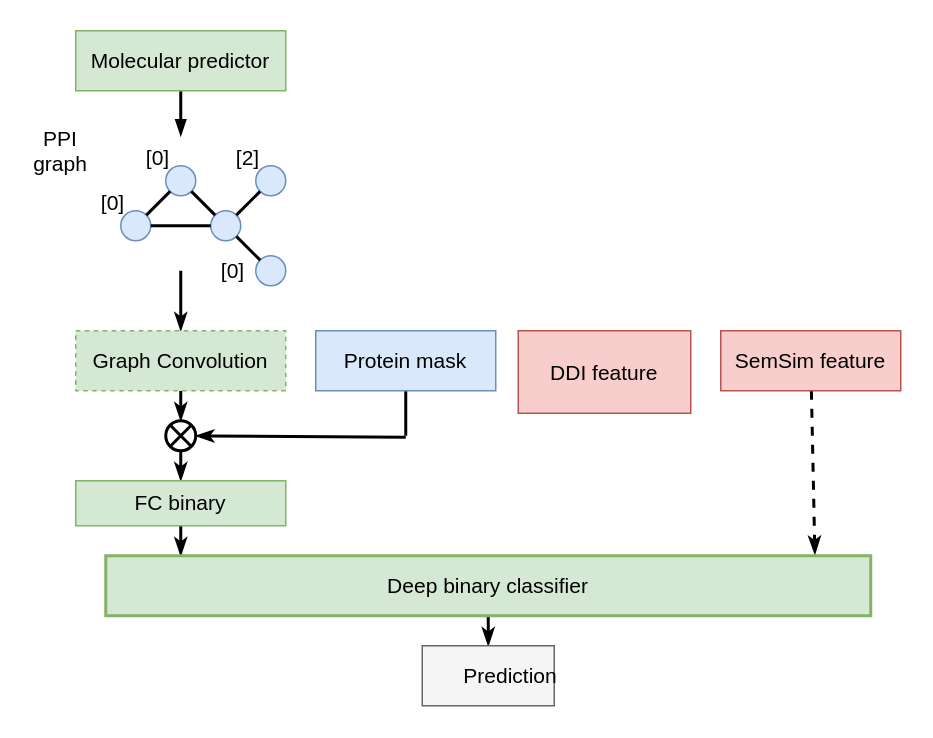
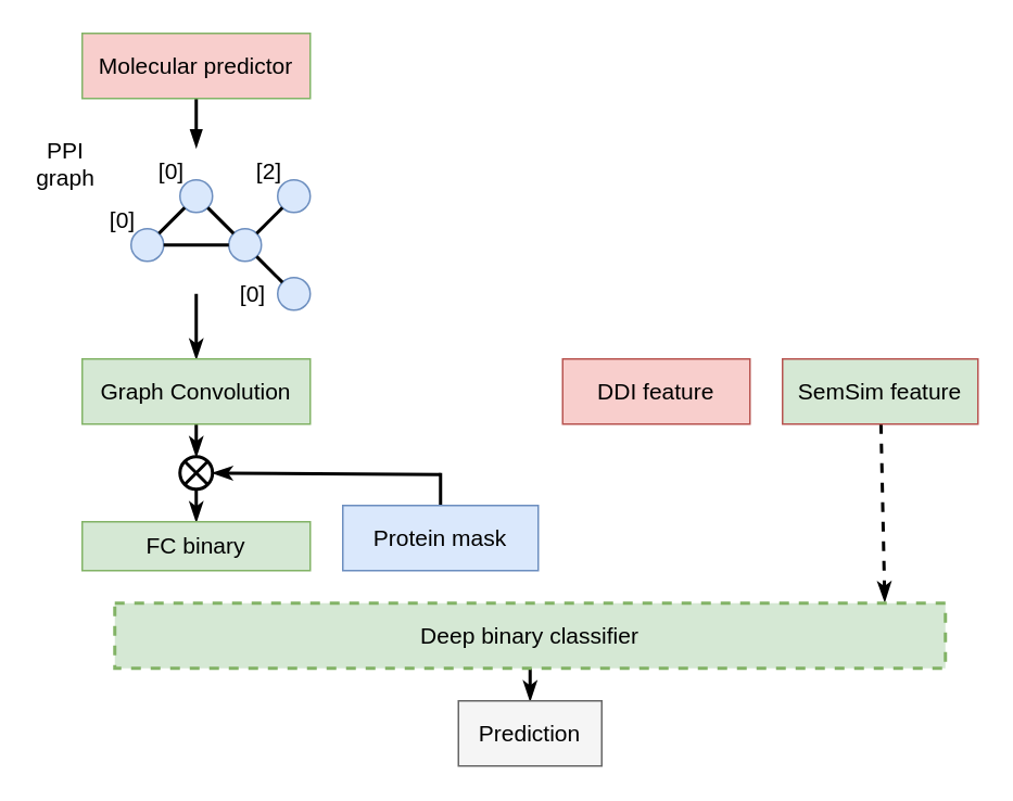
- <mxCell id="13" value="&lt;div style=&quot;font-size: 14px&quot;&gt;Molecular predictor&lt;/div&gt;" style="rounded=0;whiteSpace=wrap;html=1;fillColor=#d5e8d4;strokeColor=#82b366;" vertex="1" parent="1"><mxGeometry x="50" y="20" width="140" height="40" as="geometry" /></mxCell>
+ <mxCell id="13" value="&lt;div style=&quot;font-size: 14px&quot;&gt;Molecular predictor&lt;/div&gt;" style="rounded=0;whiteSpace=wrap;html=1;fillColor=#f8cecc;strokeColor=#82b366;" vertex="1" parent="1"><mxGeometry x="50" y="20" width="140" height="40" as="geometry" /></mxCell>
- <mxCell id="20" value="&lt;font style=&quot;font-size: 14px&quot;&gt;Graph Convolution&lt;/font&gt;" style="rounded=0;whiteSpace=wrap;html=1;fillColor=#d5e8d4;strokeColor=#82b366;dashed=1;" vertex="1" parent="1"><mxGeometry x="50" y="220" width="140" height="40" as="geometry" /></mxCell>
+ <mxCell id="20" value="&lt;font style=&quot;font-size: 14px&quot;&gt;Graph Convolution&lt;/font&gt;" style="rounded=0;whiteSpace=wrap;html=1;fillColor=#d5e8d4;strokeColor=#82b366;" vertex="1" parent="1"><mxGeometry x="50" y="220" width="140" height="40" as="geometry" /></mxCell>
- <mxCell id="24" value="&lt;font style=&quot;font-size: 14px&quot;&gt;Protein mask&lt;/font&gt;" style="rounded=0;whiteSpace=wrap;html=1;fillColor=#dae8fc;strokeColor=#6c8ebf;" vertex="1" parent="1"><mxGeometry x="210" y="220" width="120" height="40" as="geometry" /></mxCell>
+ <mxCell id="24" value="&lt;font style=&quot;font-size: 14px&quot;&gt;Protein mask&lt;/font&gt;" style="rounded=0;whiteSpace=wrap;html=1;fillColor=#dae8fc;strokeColor=#6c8ebf;" vertex="1" parent="1"><mxGeometry x="210" y="310" width="120" height="40" as="geometry" /></mxCell>
- <mxCell id="31" value="&lt;font style=&quot;font-size: 14px&quot;&gt;SemSim feature&lt;/font&gt;" style="rounded=0;whiteSpace=wrap;html=1;fillColor=#f8cecc;strokeColor=#b85450;" vertex="1" parent="1"><mxGeometry x="480" y="220" width="120" height="40" as="geometry" /></mxCell>
+ <mxCell id="31" value="&lt;font style=&quot;font-size: 14px&quot;&gt;SemSim feature&lt;/font&gt;" style="rounded=0;whiteSpace=wrap;html=1;fillColor=#d5e8d4;strokeColor=#b85450;" vertex="1" parent="1"><mxGeometry x="480" y="220" width="120" height="40" as="geometry" /></mxCell>
- <mxCell id="22" value="&lt;font style=&quot;font-size: 14px&quot;&gt;DDI feature&lt;/font&gt;" style="rounded=0;whiteSpace=wrap;html=1;fillColor=#f8cecc;strokeColor=#b85450;" vertex="1" parent="1"><mxGeometry x="345" y="220" width="115" height="55" as="geometry" /></mxCell>
+ <mxCell id="22" value="&lt;font style=&quot;font-size: 14px&quot;&gt;DDI feature&lt;/font&gt;" style="rounded=0;whiteSpace=wrap;html=1;fillColor=#f8cecc;strokeColor=#b85450;" vertex="1" parent="1"><mxGeometry x="345" y="220" width="115" height="40" as="geometry" /></mxCell>
- <mxCell id="28" style="edgeStyle=none;rounded=0;orthogonalLoop=1;jettySize=auto;html=1;entryX=0.098;entryY=0;entryDx=0;entryDy=0;entryPerimeter=0;startArrow=none;startFill=0;endArrow=classicThin;endFill=1;strokeWidth=2;" edge="1" parent="1" source="29" target="33"><mxGeometry relative="1" as="geometry" /></mxCell>
- <mxCell id="33" value="&lt;font style=&quot;font-size: 14px&quot;&gt;Deep binary classifier&lt;/font&gt;" style="rounded=0;whiteSpace=wrap;html=1;strokeWidth=2;fillColor=#d5e8d4;strokeColor=#82b366;" vertex="1" parent="1"><mxGeometry x="70" y="370" width="510" height="40" as="geometry" /></mxCell>
+ <mxCell id="33" value="&lt;font style=&quot;font-size: 14px&quot;&gt;Deep binary classifier&lt;/font&gt;" style="rounded=0;whiteSpace=wrap;html=1;strokeWidth=2;fillColor=#d5e8d4;strokeColor=#82b366;dashed=1;" vertex="1" parent="1"><mxGeometry x="70" y="370" width="510" height="40" as="geometry" /></mxCell>
- <mxCell id="35" value="&lt;font style=&quot;font-size: 14px&quot;&gt;Prediction&lt;/font&gt;" style="text;html=1;strokeColor=none;fillColor=none;align=center;verticalAlign=middle;whiteSpace=wrap;rounded=0;" vertex="1" parent="1"><mxGeometry x="315" y="435" width="50" height="30" as="geometry" /></mxCell>
+ <mxCell id="35" value="&lt;font style=&quot;font-size: 14px&quot;&gt;Prediction&lt;/font&gt;" style="text;html=1;strokeColor=none;fillColor=none;align=center;verticalAlign=middle;whiteSpace=wrap;rounded=0;" vertex="1" parent="1"><mxGeometry x="300" y="435" width="50" height="30" as="geometry" /></mxCell>
